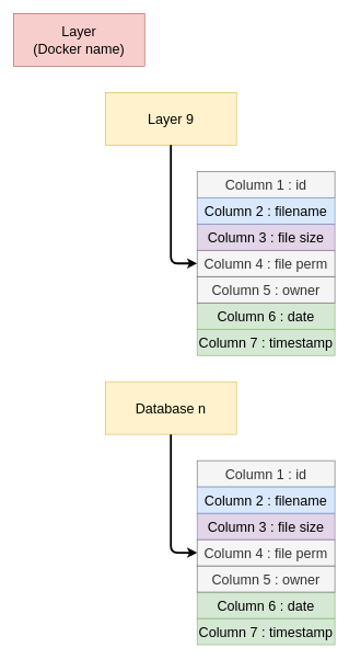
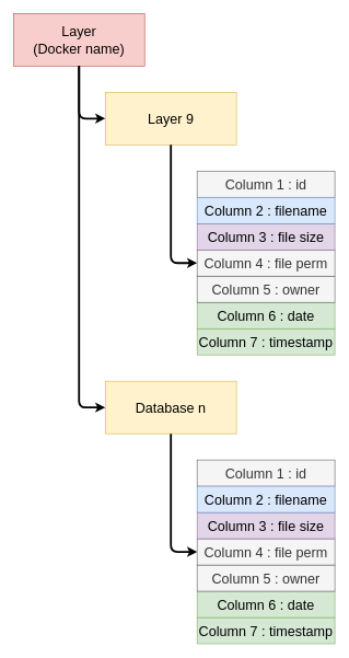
+ <mxCell id="19" value="" style="endArrow=classic;html=1;exitX=0.5;exitY=1;exitDx=0;exitDy=0;entryX=0;entryY=0.5;entryDx=0;entryDy=0;strokeWidth=3;" edge="1" parent="1" source="2" target="3"><mxGeometry width="50" height="50" relative="1" as="geometry"><mxPoint x="600" y="630" as="sourcePoint" /><mxPoint x="650" y="580" as="targetPoint" /><Array as="points"><mxPoint x="120" y="180" /></Array></mxGeometry></mxCell>
+ <mxCell id="21" value="" style="endArrow=classic;html=1;strokeWidth=3;exitX=0.5;exitY=1;exitDx=0;exitDy=0;entryX=0;entryY=0.5;entryDx=0;entryDy=0;" edge="1" parent="1" source="2" target="4"><mxGeometry width="50" height="50" relative="1" as="geometry"><mxPoint x="600" y="550" as="sourcePoint" /><mxPoint x="650" y="500" as="targetPoint" /><Array as="points"><mxPoint x="120" y="620" /></Array></mxGeometry></mxCell>
